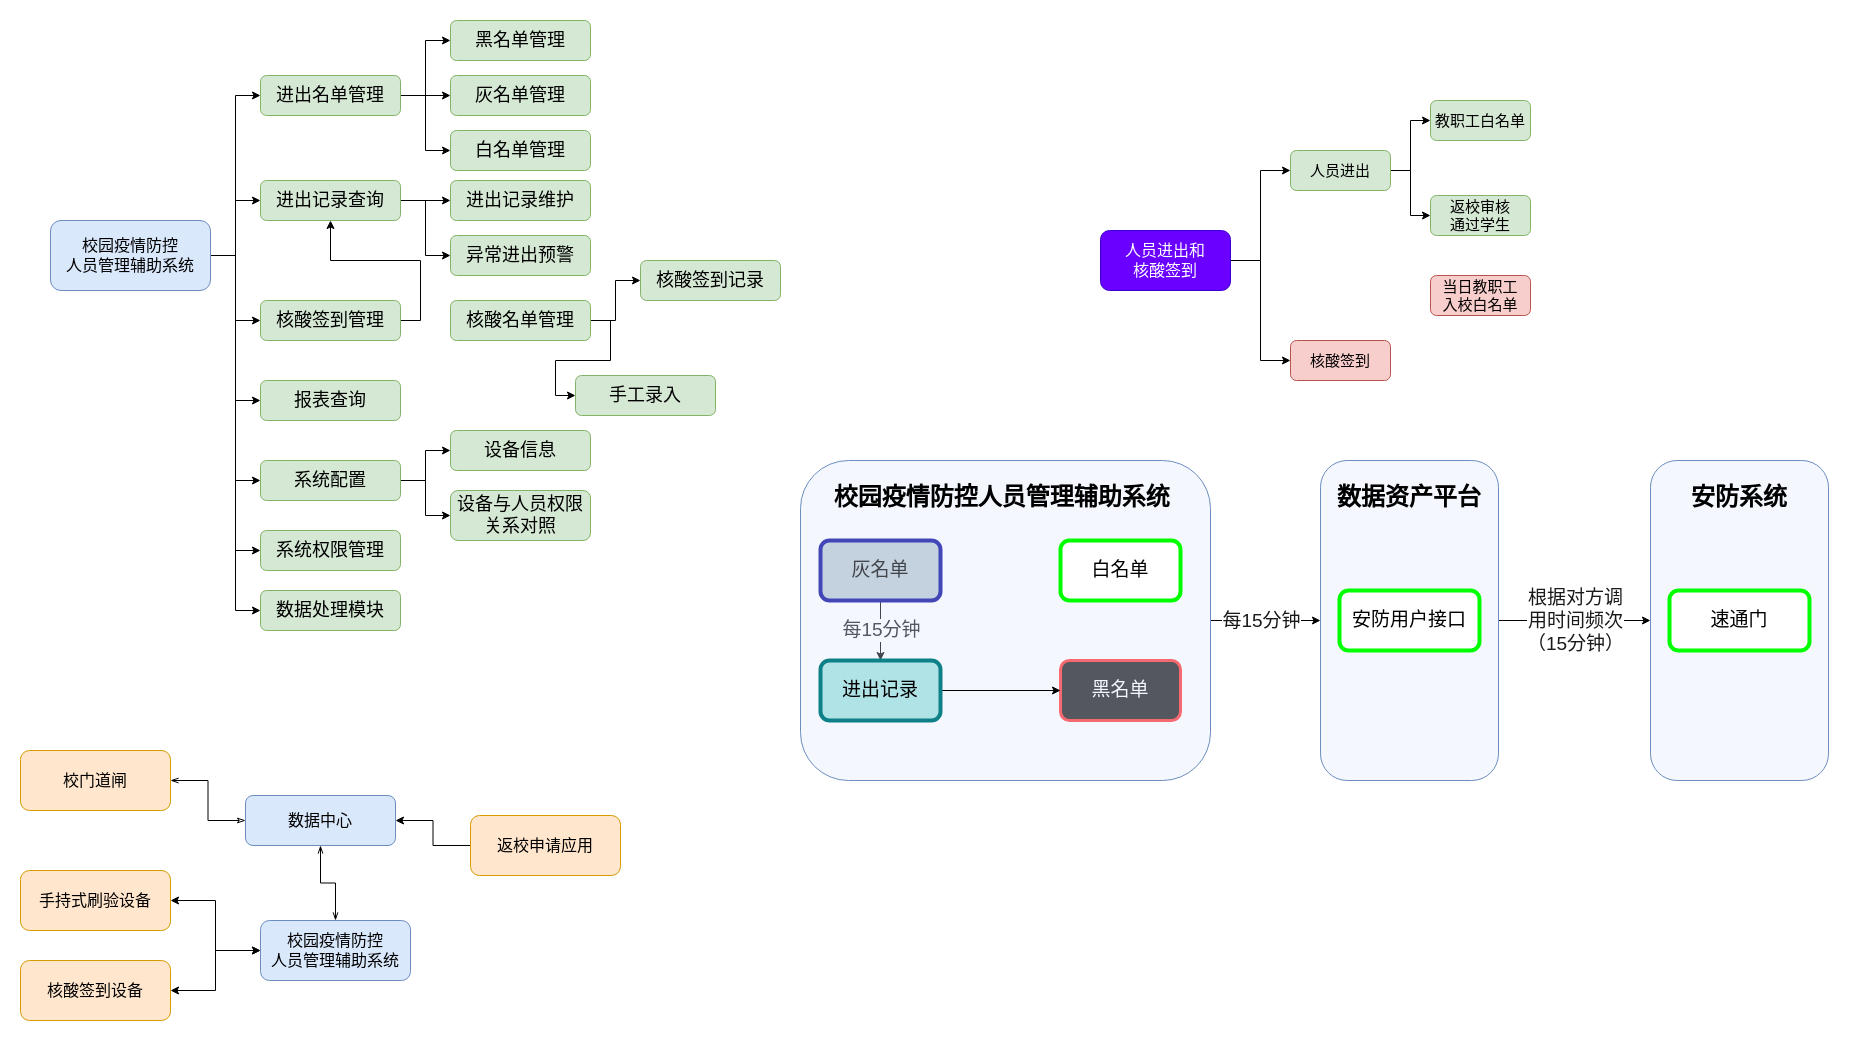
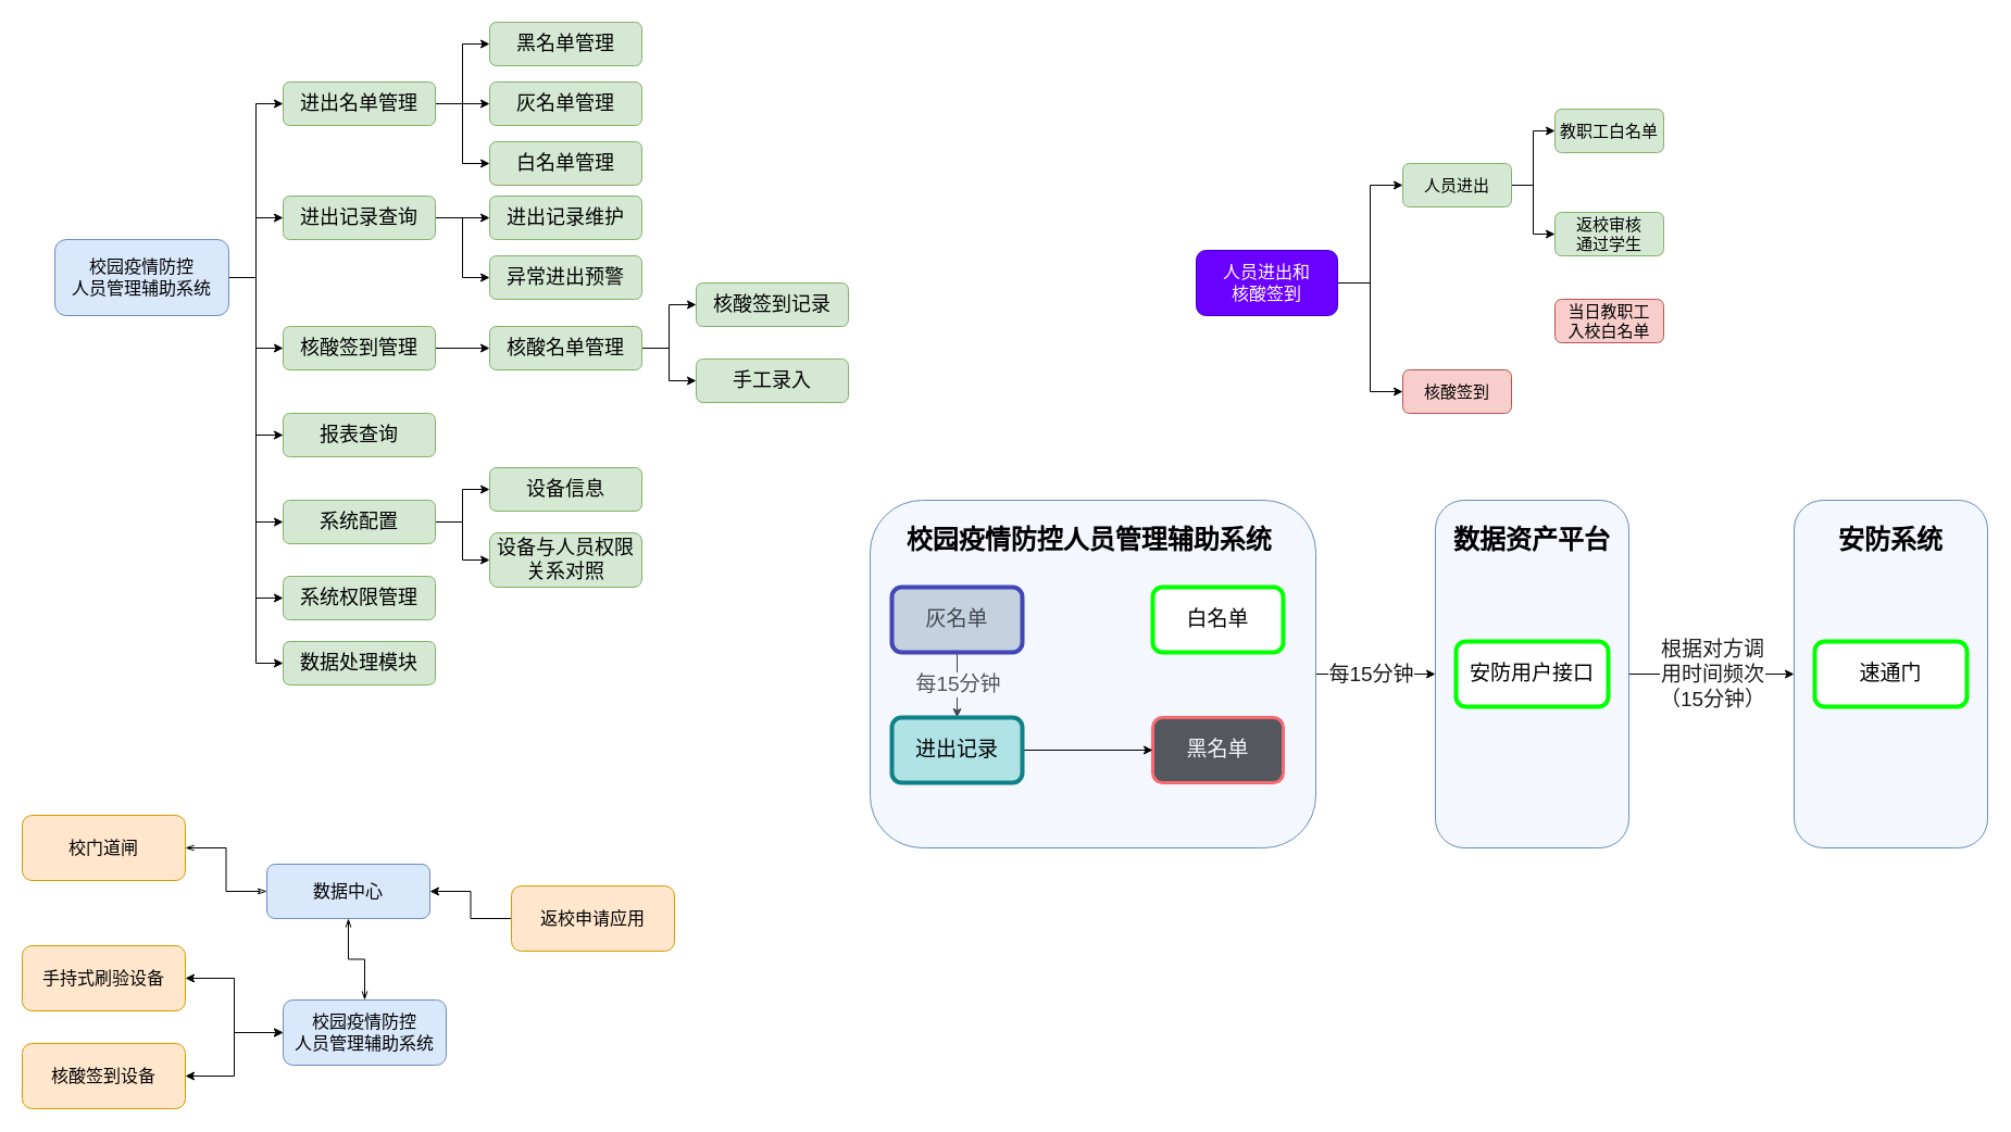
- <mxCell id="22" style="edgeStyle=orthogonalEdgeStyle;rounded=0;orthogonalLoop=1;jettySize=auto;html=1;exitX=1;exitY=0.5;exitDx=0;exitDy=0;fontSize=18;" parent="1" source="23" target="12" edge="1"><mxGeometry relative="1" as="geometry" /></mxCell>
+ <mxCell id="22" style="edgeStyle=orthogonalEdgeStyle;rounded=0;orthogonalLoop=1;jettySize=auto;html=1;exitX=1;exitY=0.5;exitDx=0;exitDy=0;entryX=0;entryY=0.5;entryDx=0;entryDy=0;fontSize=18;" parent="1" source="23" target="27" edge="1"><mxGeometry relative="1" as="geometry" /></mxCell>
- <mxCell id="44" value="手工录入" style="rounded=1;whiteSpace=wrap;html=1;fontSize=18;fillColor=#d5e8d4;strokeColor=#82b366;" parent="1" vertex="1"><mxGeometry x="575" y="375" width="140" height="40" as="geometry" /></mxCell>
+ <mxCell id="44" value="手工录入" style="rounded=1;whiteSpace=wrap;html=1;fontSize=18;fillColor=#d5e8d4;strokeColor=#82b366;" parent="1" vertex="1"><mxGeometry x="640" y="330" width="140" height="40" as="geometry" /></mxCell>
